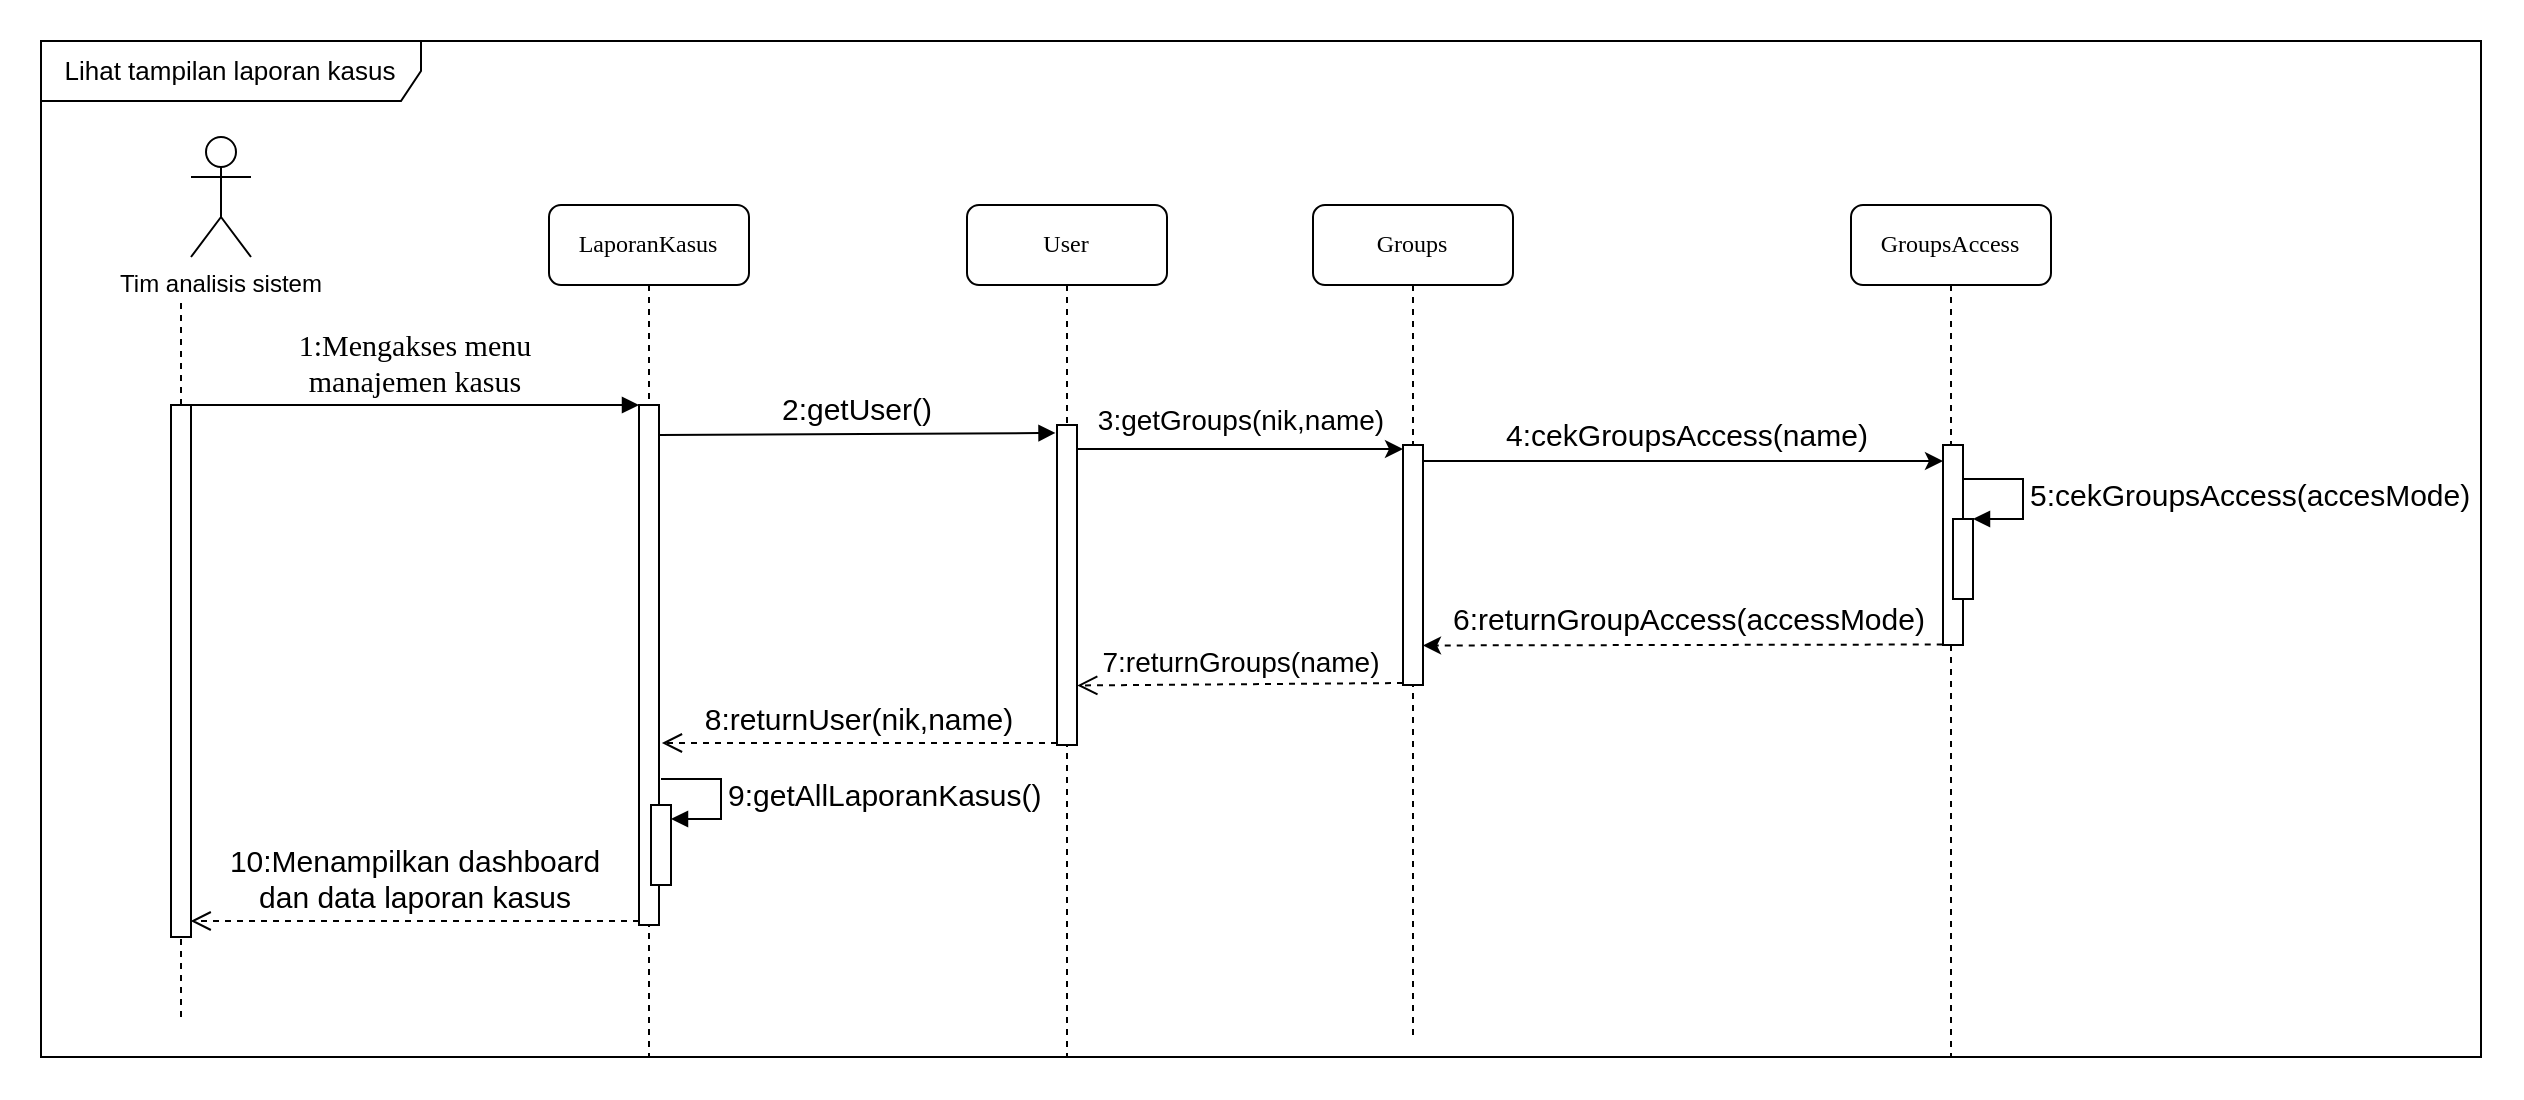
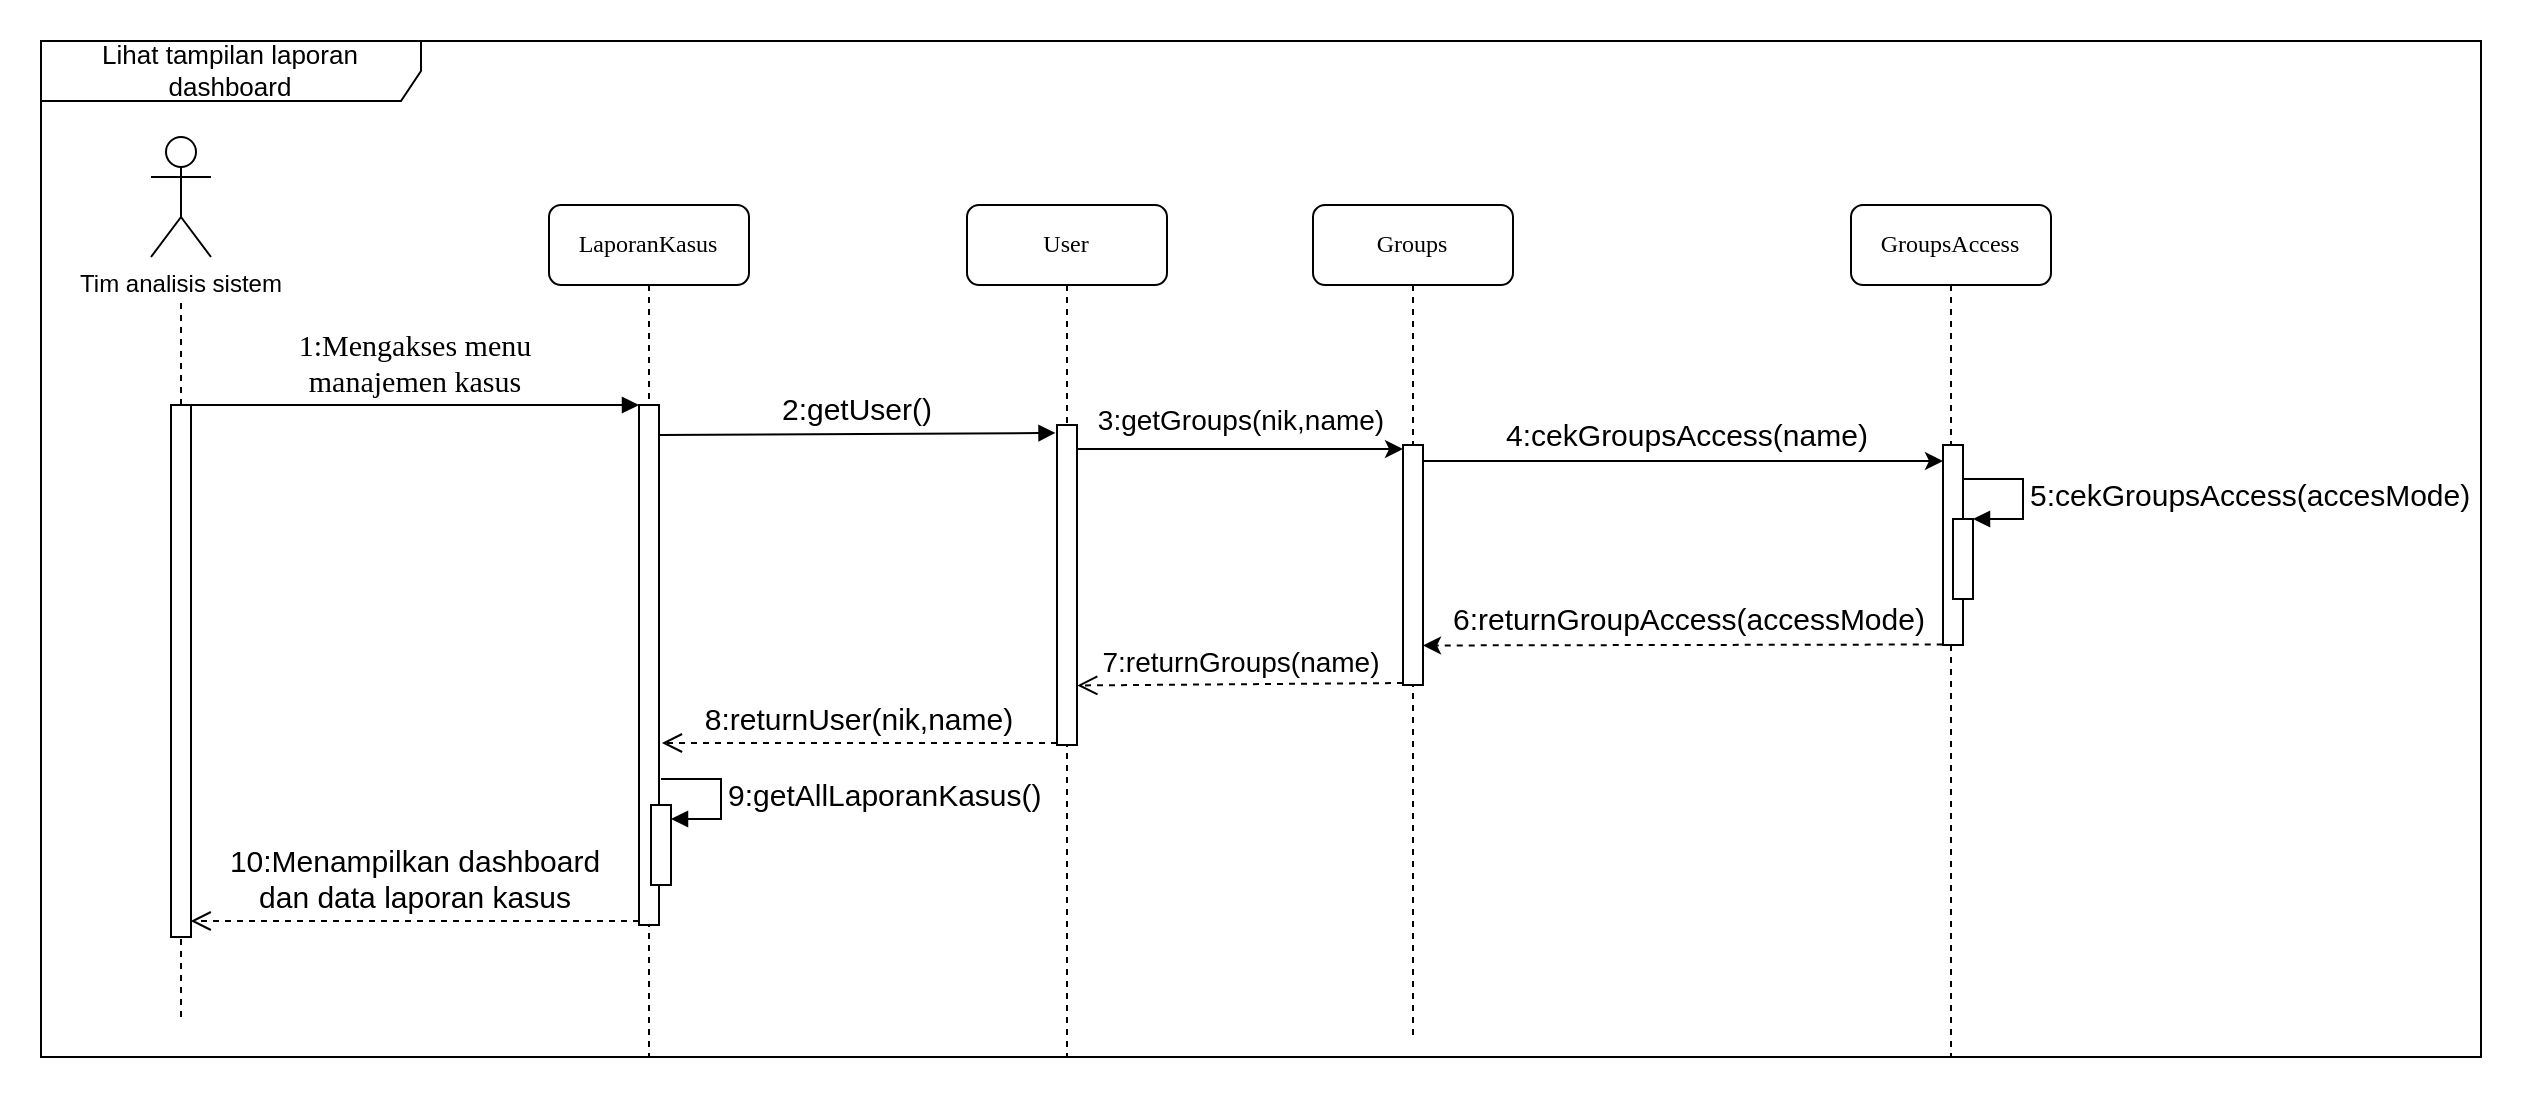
- <mxCell id="2" value="Lihat tampilan laporan kasus" style="shape=umlFrame;whiteSpace=wrap;html=1;fontSize=13;width=190;height=30;" parent="1" vertex="1"><mxGeometry x="20" y="20" width="1220" height="508" as="geometry" /></mxCell>
+ <mxCell id="2" value="Lihat tampilan laporan dashboard" style="shape=umlFrame;whiteSpace=wrap;html=1;fontSize=13;width=190;height=30;" parent="1" vertex="1"><mxGeometry x="20" y="20" width="1220" height="508" as="geometry" /></mxCell>
- <mxCell id="9" value="Tim analisis sistem" style="shape=umlActor;verticalLabelPosition=bottom;verticalAlign=top;html=1;outlineConnect=0;" parent="1" vertex="1"><mxGeometry x="95" y="68" width="30" height="60" as="geometry" /></mxCell>
+ <mxCell id="9" value="Tim analisis sistem" style="shape=umlActor;verticalLabelPosition=bottom;verticalAlign=top;html=1;outlineConnect=0;" parent="1" vertex="1"><mxGeometry x="75" y="68" width="30" height="60" as="geometry" /></mxCell>
